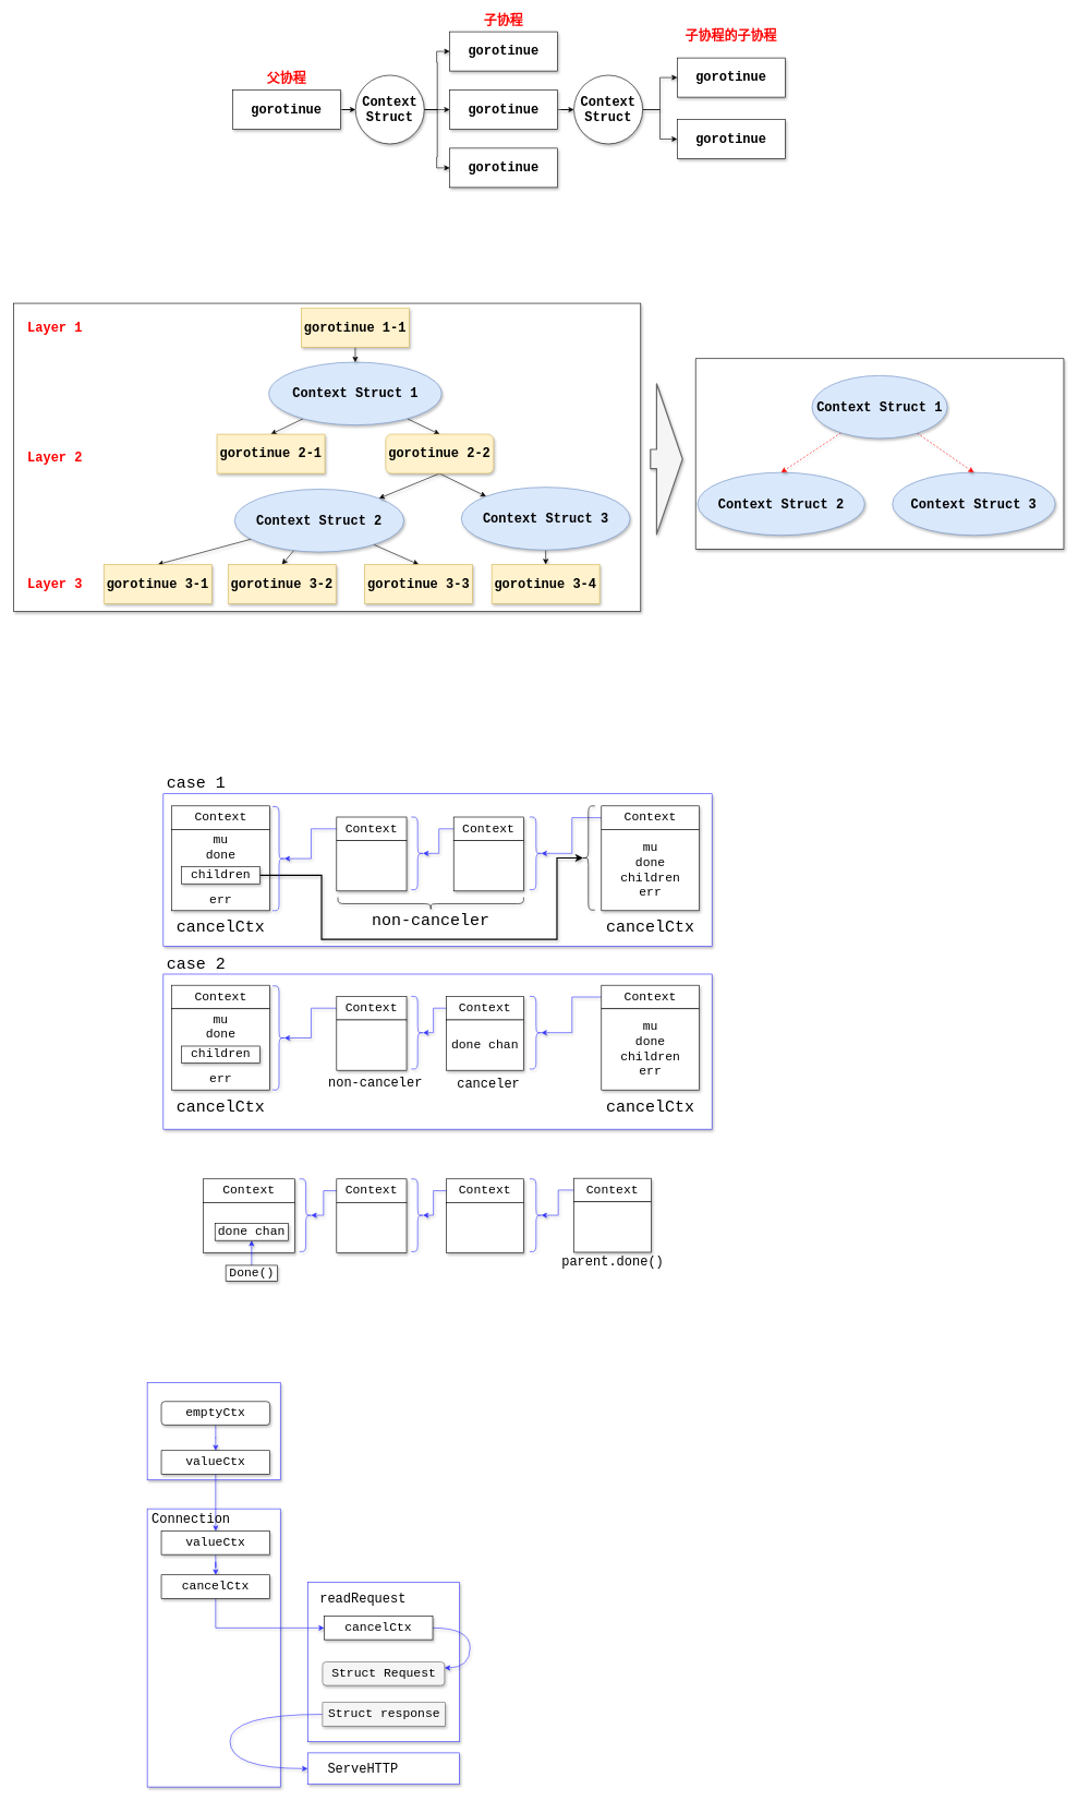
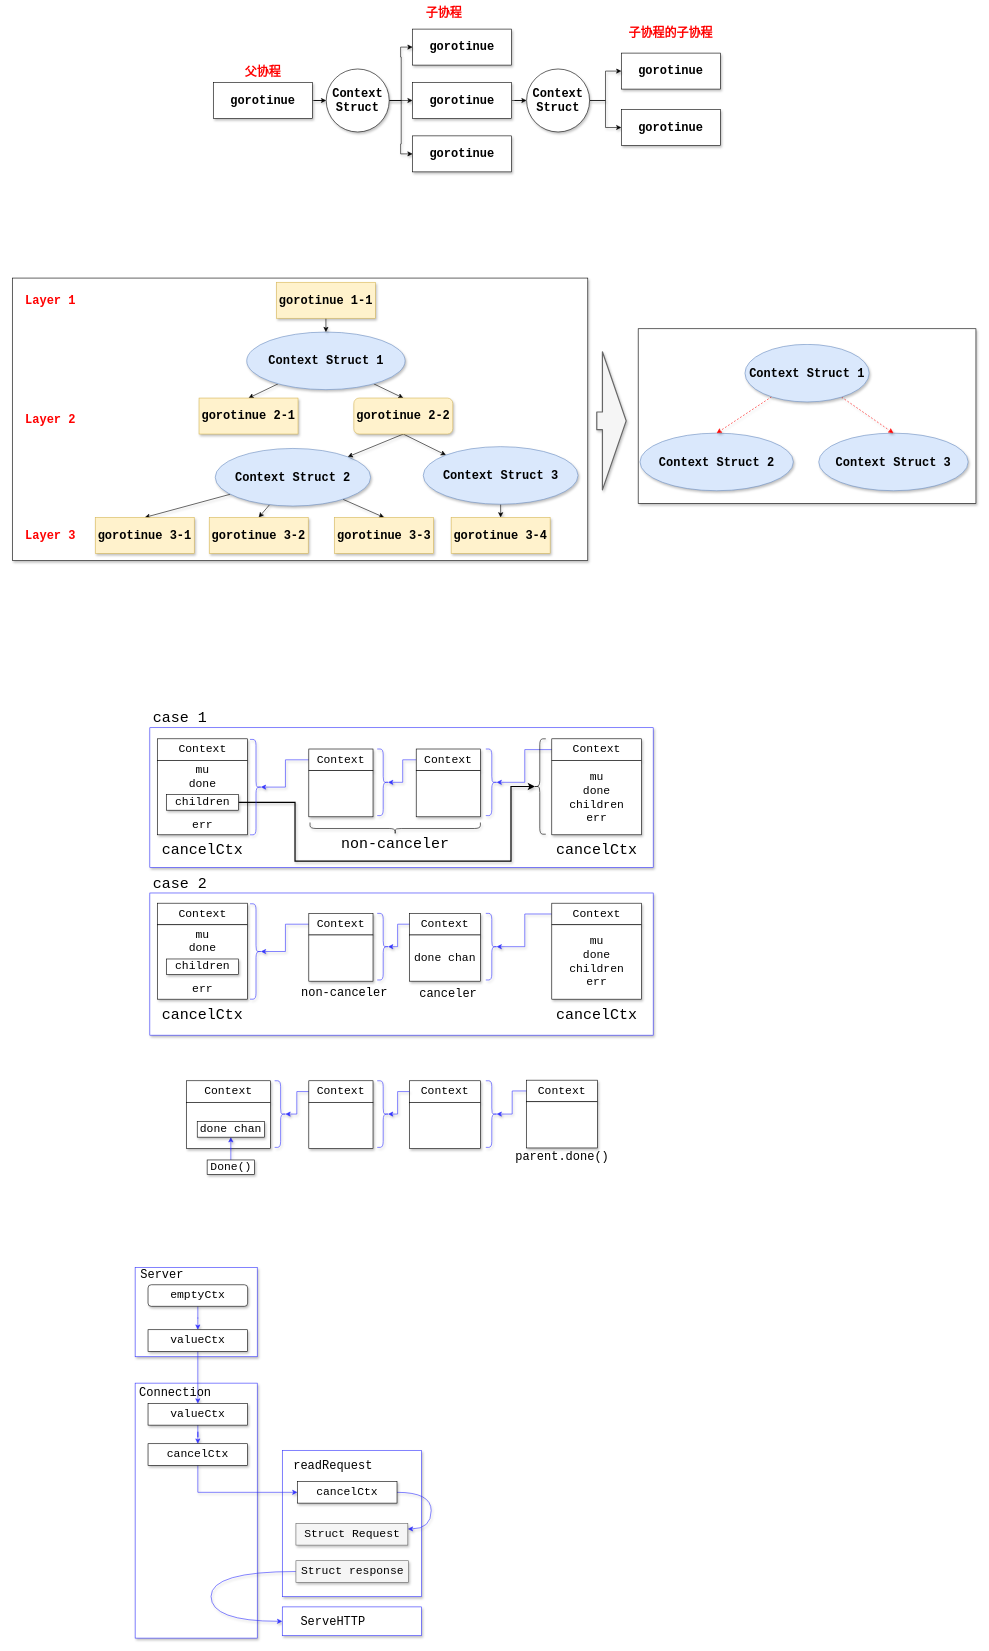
- <mxCell id="22" value="&lt;b&gt;&lt;font style=&quot;font-size: 20px&quot;&gt;子协程&lt;/font&gt;&lt;/b&gt;" style="text;html=1;strokeColor=none;fillColor=none;align=center;verticalAlign=middle;whiteSpace=wrap;rounded=0;shadow=1;fontColor=#FF0000;" parent="1" vertex="1"><mxGeometry x="726" y="20" width="87" height="20" as="geometry" /></mxCell>
+ <mxCell id="22" value="&lt;b&gt;&lt;font style=&quot;font-size: 20px&quot;&gt;子协程&lt;/font&gt;&lt;/b&gt;" style="text;html=1;strokeColor=none;fillColor=none;align=center;verticalAlign=middle;whiteSpace=wrap;rounded=0;shadow=1;fontColor=#FF0000;" parent="1" vertex="1"><mxGeometry x="696" y="10" width="87" height="20" as="geometry" /></mxCell>
+ <mxCell id="127" value="&lt;font color=&quot;#000000&quot; face=&quot;Courier New&quot;&gt;&lt;span style=&quot;font-size: 20px&quot;&gt;Server&lt;/span&gt;&lt;/font&gt;" style="text;html=1;strokeColor=none;fillColor=none;align=center;verticalAlign=middle;whiteSpace=wrap;rounded=0;shadow=0;fontColor=#FF0000;" parent="1" vertex="1"><mxGeometry x="233" y="2114" width="73" height="20" as="geometry" /></mxCell>
- <mxCell id="132" value="&lt;font color=&quot;#000000&quot; face=&quot;Courier New&quot;&gt;&lt;span style=&quot;font-size: 19px&quot;&gt;Struct Request&lt;/span&gt;&lt;/font&gt;" style="whiteSpace=wrap;html=1;shadow=1;fontColor=#333333;fillColor=#f5f5f5;strokeColor=#666666;rounded=1;" parent="1" vertex="1"><mxGeometry x="492.5" y="2539" width="186.5" height="36" as="geometry" /></mxCell>
+ <mxCell id="132" value="&lt;font color=&quot;#000000&quot; face=&quot;Courier New&quot;&gt;&lt;span style=&quot;font-size: 19px&quot;&gt;Struct Request&lt;/span&gt;&lt;/font&gt;" style="rounded=0;whiteSpace=wrap;html=1;shadow=1;fontColor=#333333;fillColor=#f5f5f5;strokeColor=#666666;" parent="1" vertex="1"><mxGeometry x="492.5" y="2539" width="186.5" height="36" as="geometry" /></mxCell>
